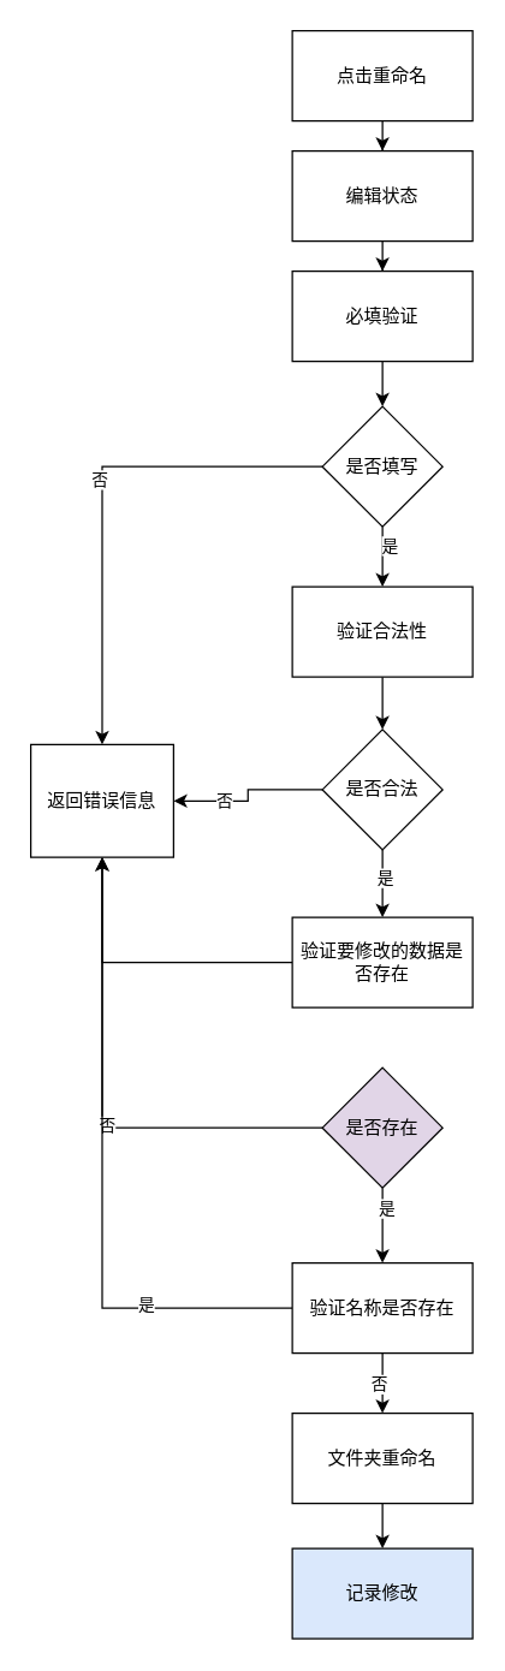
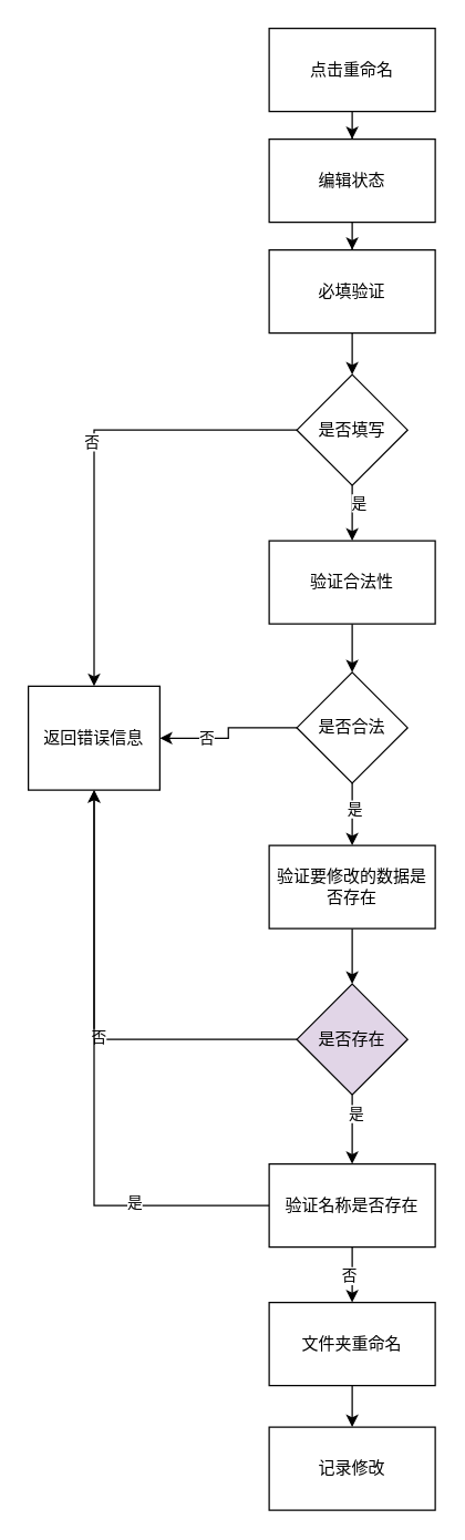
- <mxCell id="21" value="" style="edgeStyle=orthogonalEdgeStyle;rounded=0;orthogonalLoop=1;jettySize=auto;html=1;" edge="1" parent="1" source="22" target="13"><mxGeometry relative="1" as="geometry" /></mxCell>
+ <mxCell id="21" value="" style="edgeStyle=orthogonalEdgeStyle;rounded=0;orthogonalLoop=1;jettySize=auto;html=1;" edge="1" parent="1" source="22" target="27"><mxGeometry relative="1" as="geometry" /></mxCell>
- <mxCell id="35" value="记录修改" style="whiteSpace=wrap;html=1;rounded=0;fillColor=#dae8fc;" vertex="1" parent="1"><mxGeometry x="194" y="1030" width="120" height="60" as="geometry" /></mxCell>
+ <mxCell id="35" value="记录修改" style="whiteSpace=wrap;html=1;rounded=0;" vertex="1" parent="1"><mxGeometry x="194" y="1030" width="120" height="60" as="geometry" /></mxCell>
